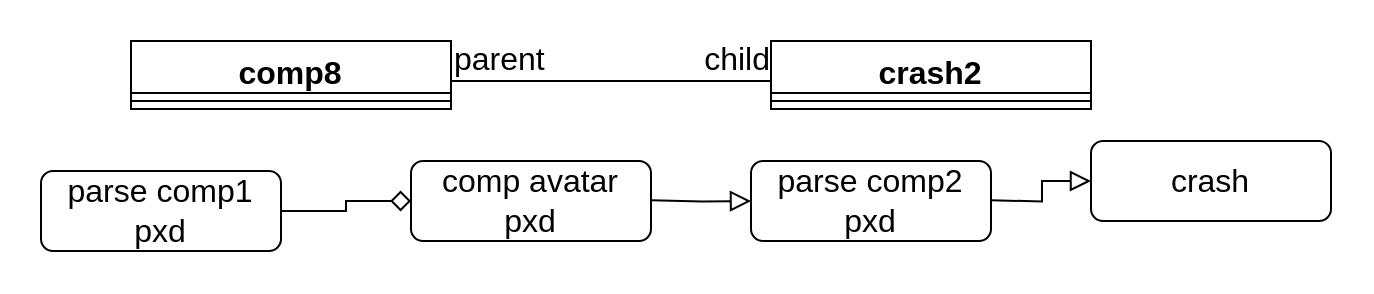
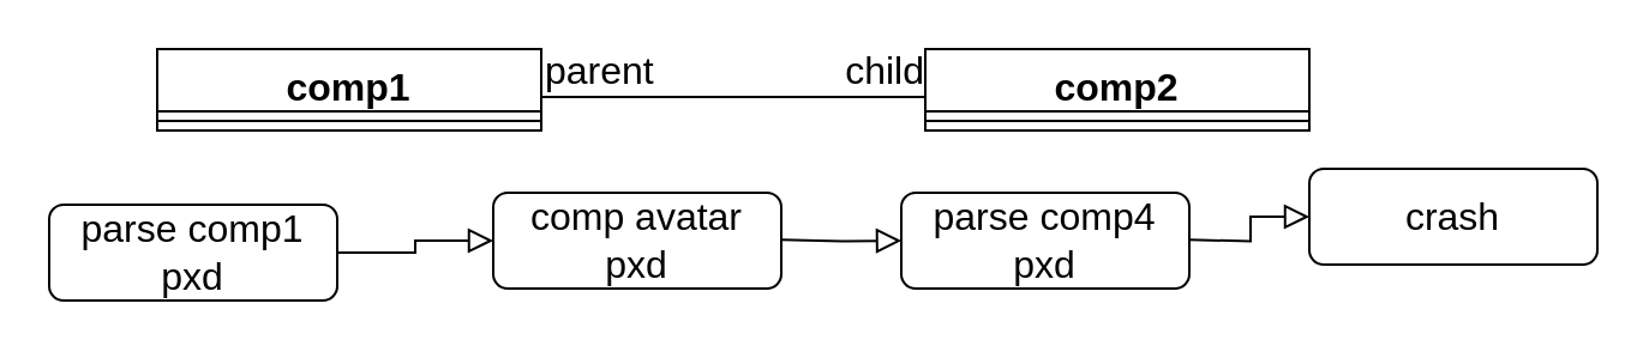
- <mxCell id="9" value="comp8" style="swimlane;fontStyle=1;align=center;verticalAlign=top;childLayout=stackLayout;horizontal=1;startSize=26;horizontalStack=0;resizeParent=1;resizeParentMax=0;resizeLast=0;collapsible=1;marginBottom=0;fontSize=16;" vertex="1" parent="1"><mxGeometry x="65" y="20" width="160" height="34" as="geometry" /></mxCell>
+ <mxCell id="9" value="comp1" style="swimlane;fontStyle=1;align=center;verticalAlign=top;childLayout=stackLayout;horizontal=1;startSize=26;horizontalStack=0;resizeParent=1;resizeParentMax=0;resizeLast=0;collapsible=1;marginBottom=0;fontSize=16;" vertex="1" parent="1"><mxGeometry x="65" y="20" width="160" height="34" as="geometry" /></mxCell>
- <mxCell id="7" value="crash2" style="swimlane;fontStyle=1;align=center;verticalAlign=top;childLayout=stackLayout;horizontal=1;startSize=26;horizontalStack=0;resizeParent=1;resizeParentMax=0;resizeLast=0;collapsible=1;marginBottom=0;fontSize=16;" vertex="1" parent="1"><mxGeometry x="385" y="20" width="160" height="34" as="geometry" /></mxCell>
+ <mxCell id="7" value="comp2" style="swimlane;fontStyle=1;align=center;verticalAlign=top;childLayout=stackLayout;horizontal=1;startSize=26;horizontalStack=0;resizeParent=1;resizeParentMax=0;resizeLast=0;collapsible=1;marginBottom=0;fontSize=16;" vertex="1" parent="1"><mxGeometry x="385" y="20" width="160" height="34" as="geometry" /></mxCell>
- <mxCell id="3" value="" style="edgeStyle=orthogonalEdgeStyle;rounded=0;html=1;jettySize=auto;orthogonalLoop=1;fontSize=16;endArrow=diamond;endFill=0;endSize=8;strokeWidth=1;shadow=0;labelBackgroundColor=none;exitX=1;exitY=0.5;exitDx=0;exitDy=0;" parent="1" source="2" target="4" edge="1"><mxGeometry y="10" relative="1" as="geometry"><mxPoint as="offset" /></mxGeometry></mxCell>
+ <mxCell id="3" value="" style="edgeStyle=orthogonalEdgeStyle;rounded=0;html=1;jettySize=auto;orthogonalLoop=1;fontSize=16;endArrow=block;endFill=0;endSize=8;strokeWidth=1;shadow=0;labelBackgroundColor=none;exitX=1;exitY=0.5;exitDx=0;exitDy=0;" parent="1" source="2" target="4" edge="1"><mxGeometry y="10" relative="1" as="geometry"><mxPoint as="offset" /></mxGeometry></mxCell>
- <mxCell id="5" value="parse comp2 pxd" style="rounded=1;whiteSpace=wrap;html=1;fontSize=16;glass=0;strokeWidth=1;shadow=0;" vertex="1" parent="1"><mxGeometry x="375" y="80" width="120" height="40" as="geometry" /></mxCell>
+ <mxCell id="5" value="parse comp4 pxd" style="rounded=1;whiteSpace=wrap;html=1;fontSize=16;glass=0;strokeWidth=1;shadow=0;" vertex="1" parent="1"><mxGeometry x="375" y="80" width="120" height="40" as="geometry" /></mxCell>
